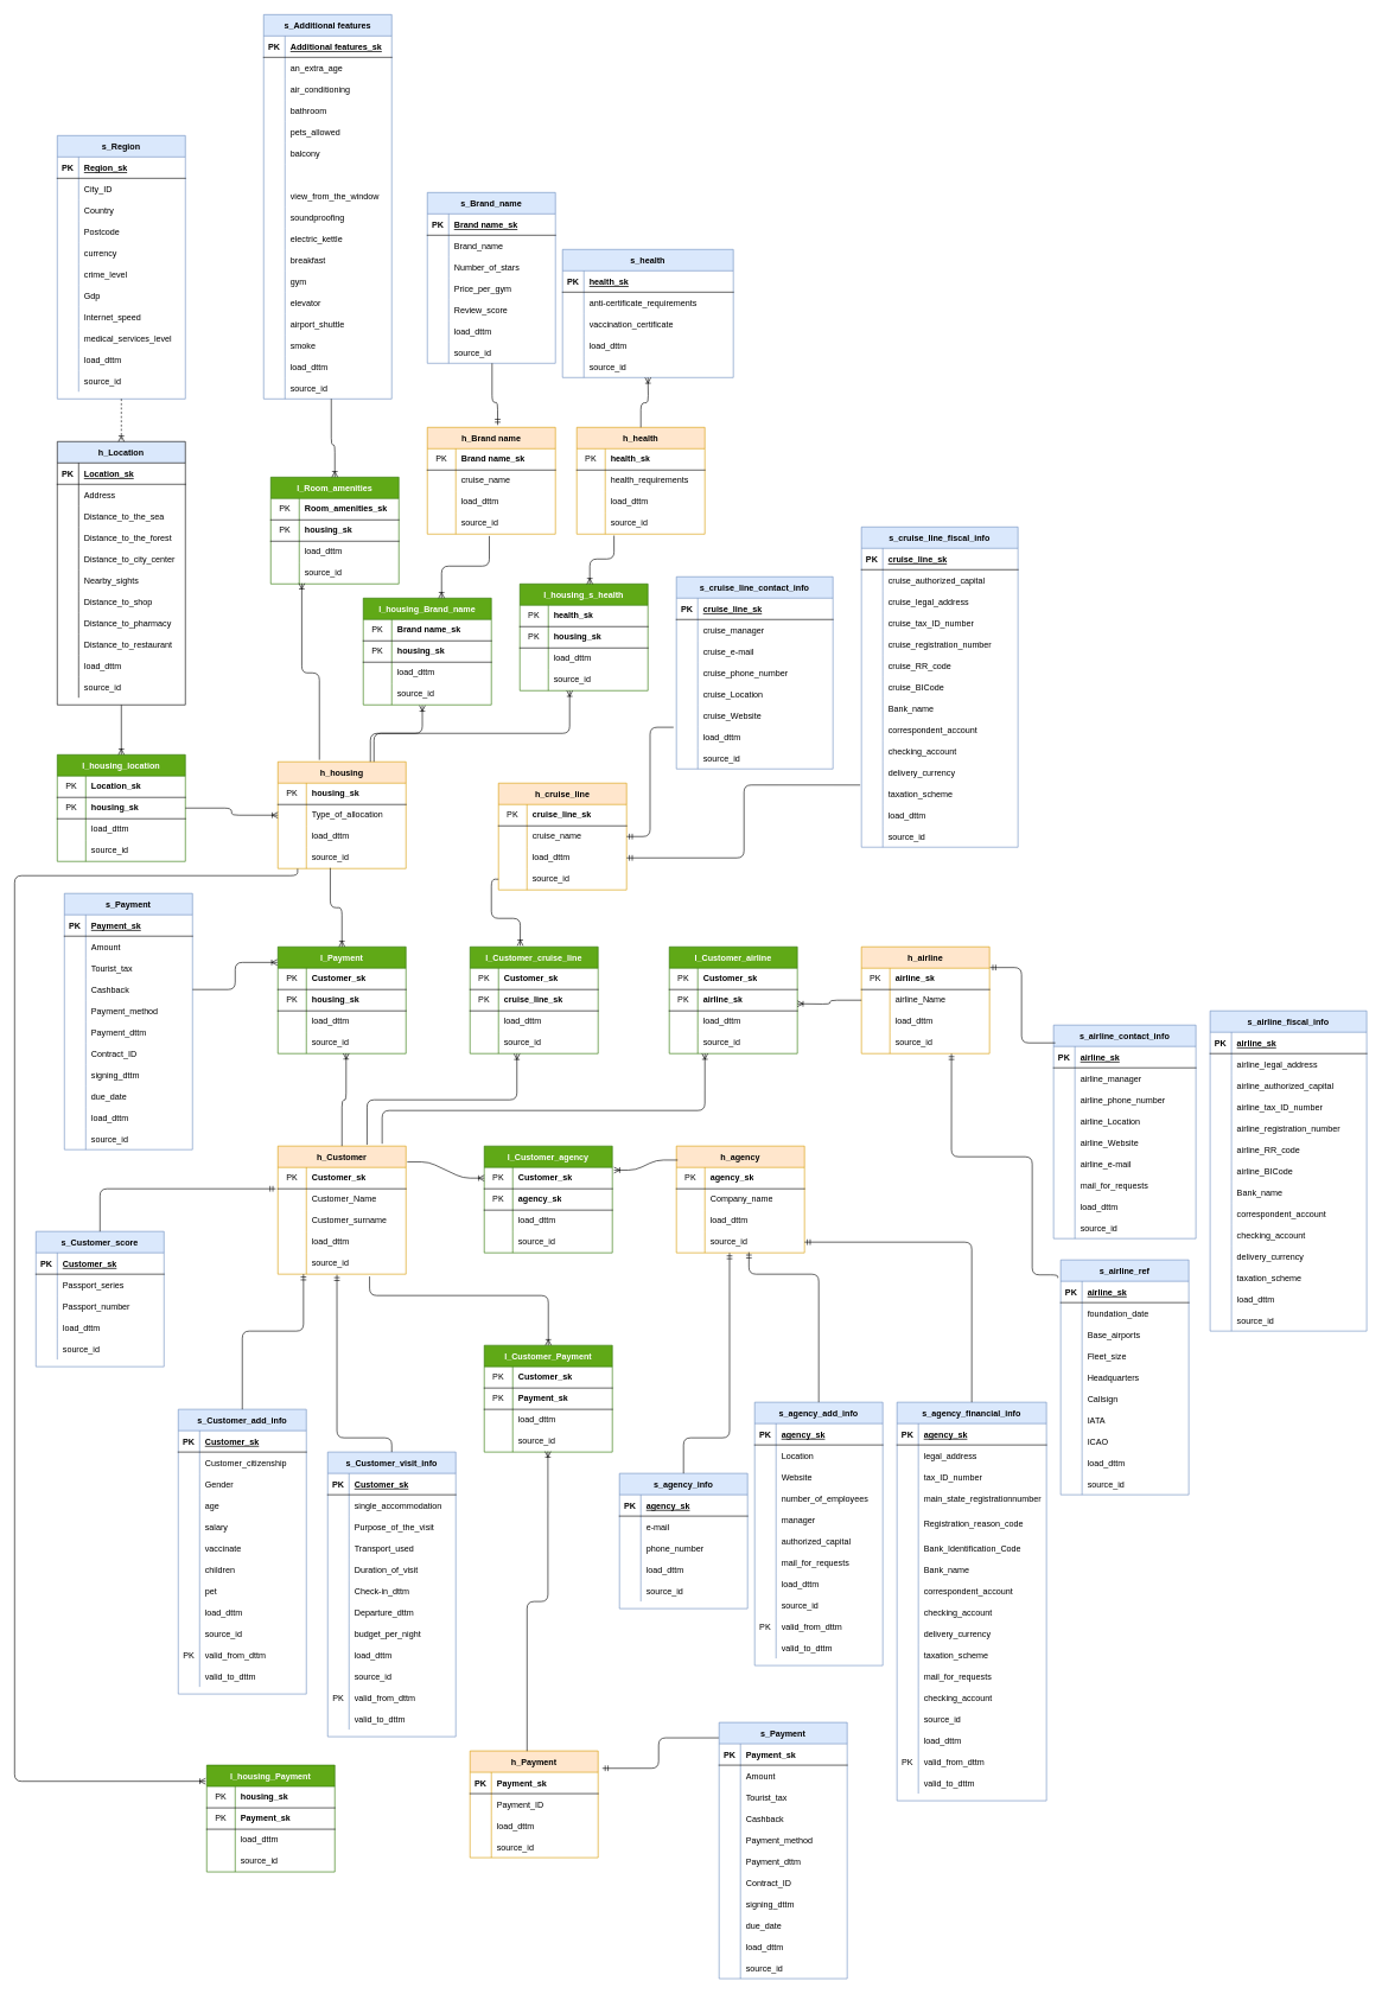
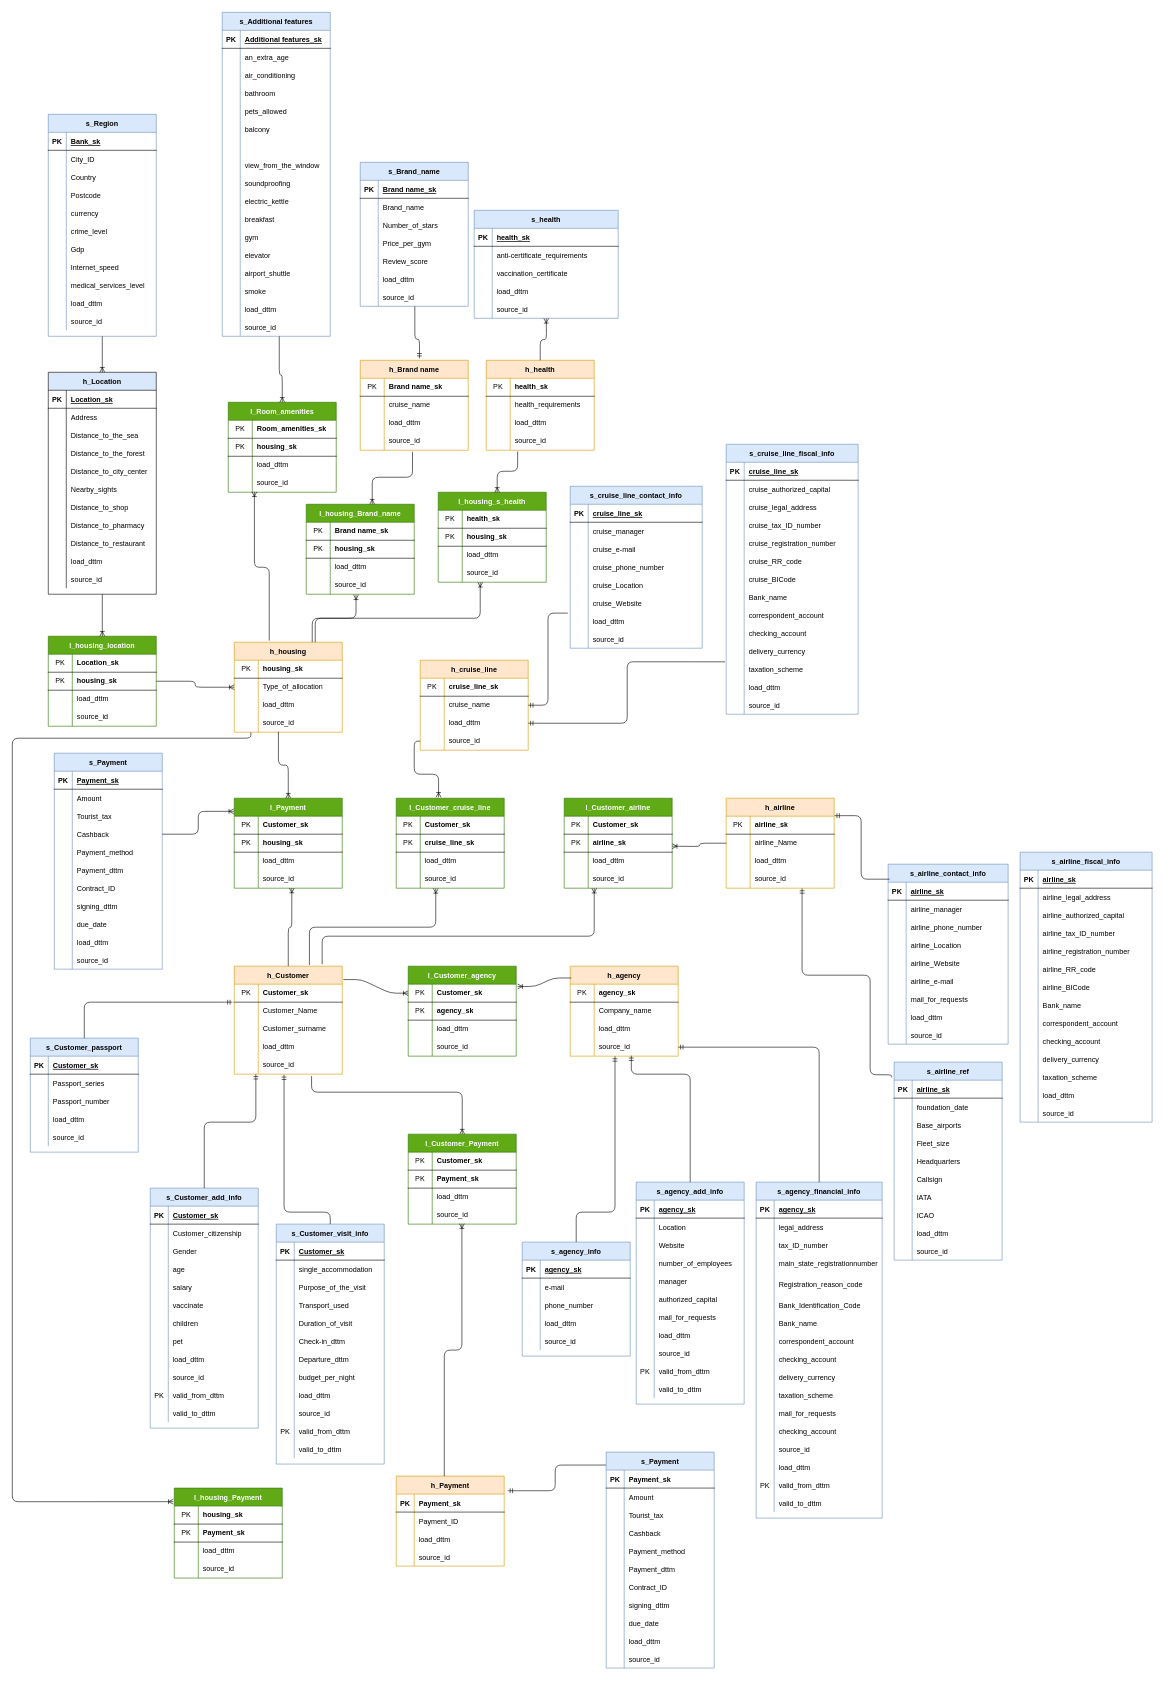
- <mxCell id="326" value="Region_sk" style="shape=partialRectangle;connectable=0;fillColor=none;top=0;left=0;bottom=0;right=0;align=left;spacingLeft=6;fontStyle=5;overflow=hidden;" parent="324" vertex="1"><mxGeometry x="30" width="150" height="30" as="geometry"><mxRectangle width="150" height="30" as="alternateBounds" /></mxGeometry></mxCell>
+ <mxCell id="326" value="Bank_sk" style="shape=partialRectangle;connectable=0;fillColor=none;top=0;left=0;bottom=0;right=0;align=left;spacingLeft=6;fontStyle=5;overflow=hidden;" parent="324" vertex="1"><mxGeometry x="30" width="150" height="30" as="geometry"><mxRectangle width="150" height="30" as="alternateBounds" /></mxGeometry></mxCell>
- <mxCell id="391" value="" style="edgeStyle=orthogonalEdgeStyle;fontSize=12;html=1;endArrow=ERoneToMany;entryX=0.5;entryY=0;entryDx=0;entryDy=0;exitX=0.5;exitY=1;exitDx=0;exitDy=0;dashed=1;" parent="1" source="323" target="357" edge="1"><mxGeometry width="100" height="100" relative="1" as="geometry"><mxPoint x="140" y="580" as="sourcePoint" /><mxPoint x="240" y="580" as="targetPoint" /></mxGeometry></mxCell>
+ <mxCell id="391" value="" style="edgeStyle=orthogonalEdgeStyle;fontSize=12;html=1;endArrow=ERoneToMany;entryX=0.5;entryY=0;entryDx=0;entryDy=0;exitX=0.5;exitY=1;exitDx=0;exitDy=0;" parent="1" source="323" target="357" edge="1"><mxGeometry width="100" height="100" relative="1" as="geometry"><mxPoint x="140" y="580" as="sourcePoint" /><mxPoint x="240" y="580" as="targetPoint" /></mxGeometry></mxCell>
- <mxCell id="2" value="s_Customer_score" style="shape=table;startSize=30;container=1;collapsible=1;childLayout=tableLayout;fixedRows=1;rowLines=0;fontStyle=1;align=center;resizeLast=1;fillColor=#dae8fc;strokeColor=#6c8ebf;" parent="1" vertex="1"><mxGeometry x="50" y="1730" width="180" height="190" as="geometry" /></mxCell>
+ <mxCell id="2" value="s_Customer_passport" style="shape=table;startSize=30;container=1;collapsible=1;childLayout=tableLayout;fixedRows=1;rowLines=0;fontStyle=1;align=center;resizeLast=1;fillColor=#dae8fc;strokeColor=#6c8ebf;" parent="1" vertex="1"><mxGeometry x="50" y="1730" width="180" height="190" as="geometry" /></mxCell>
